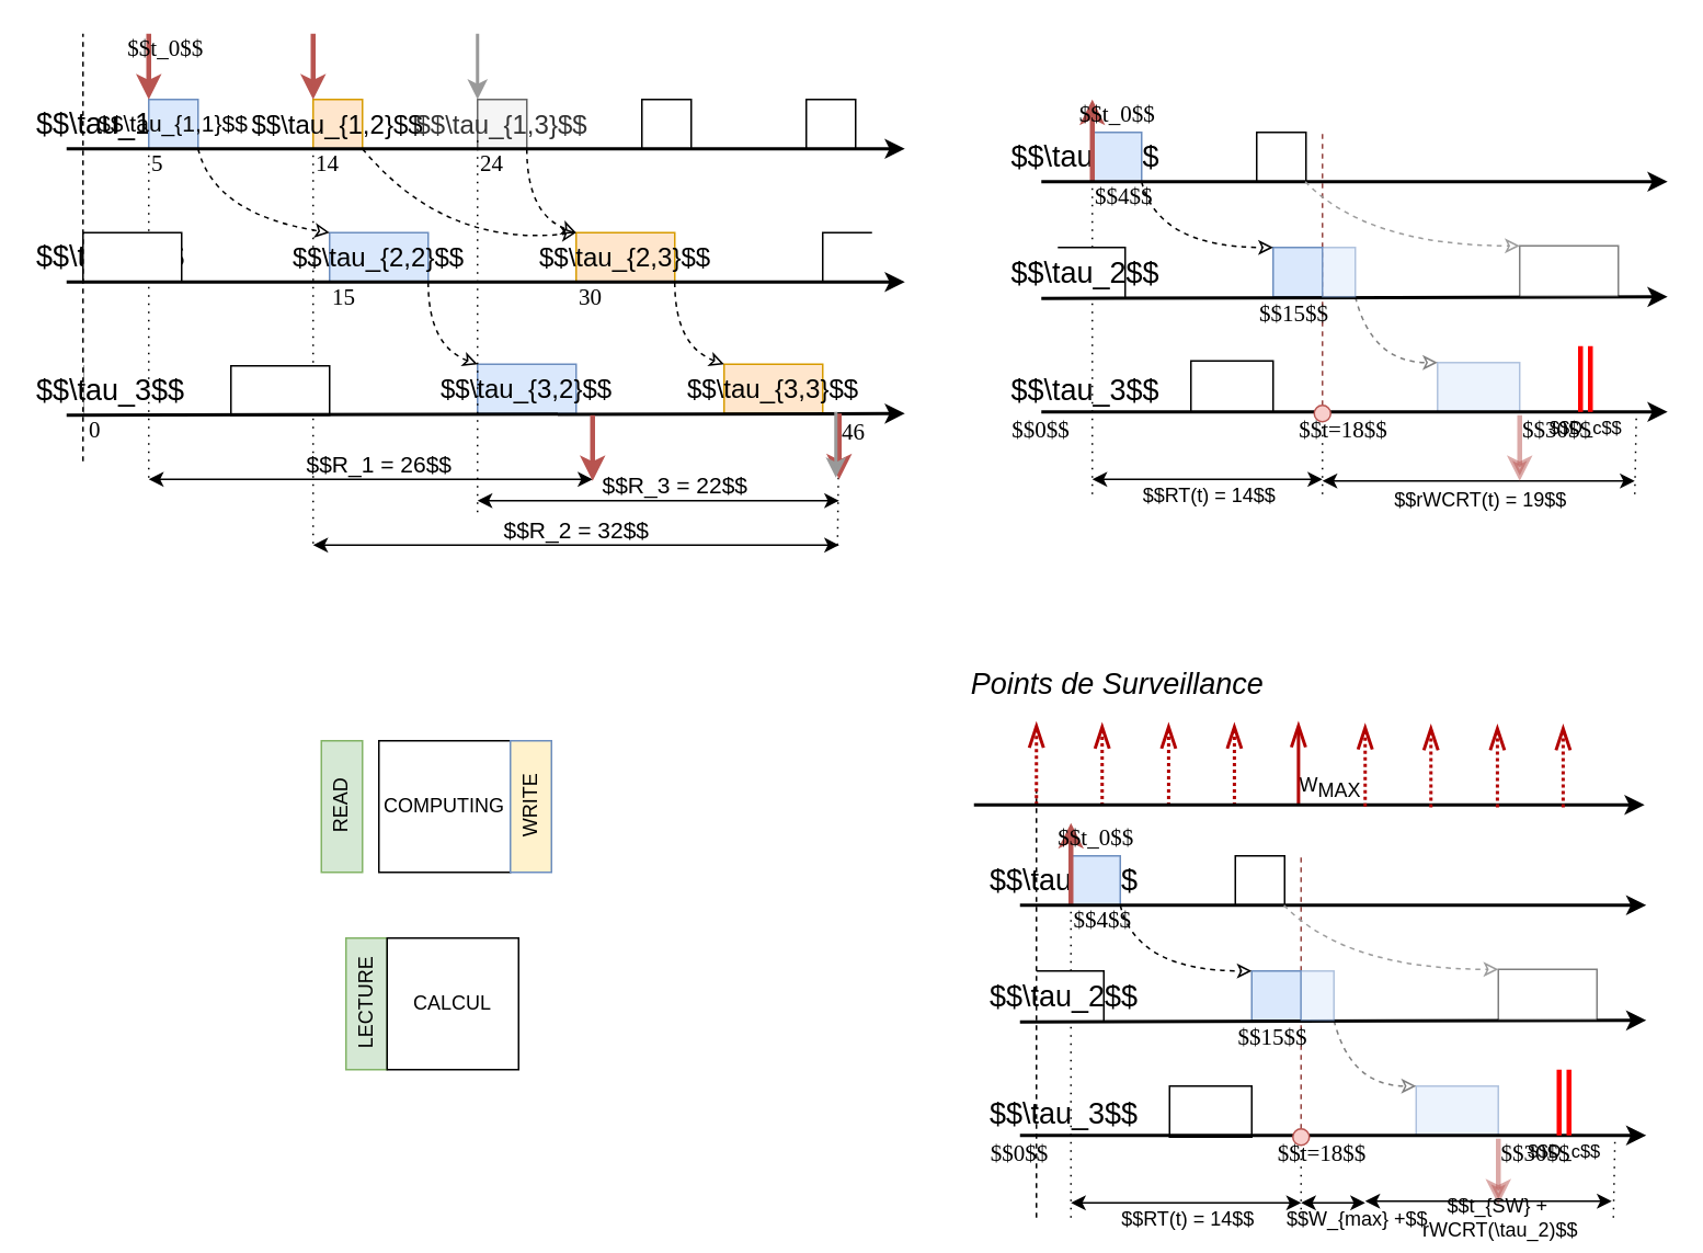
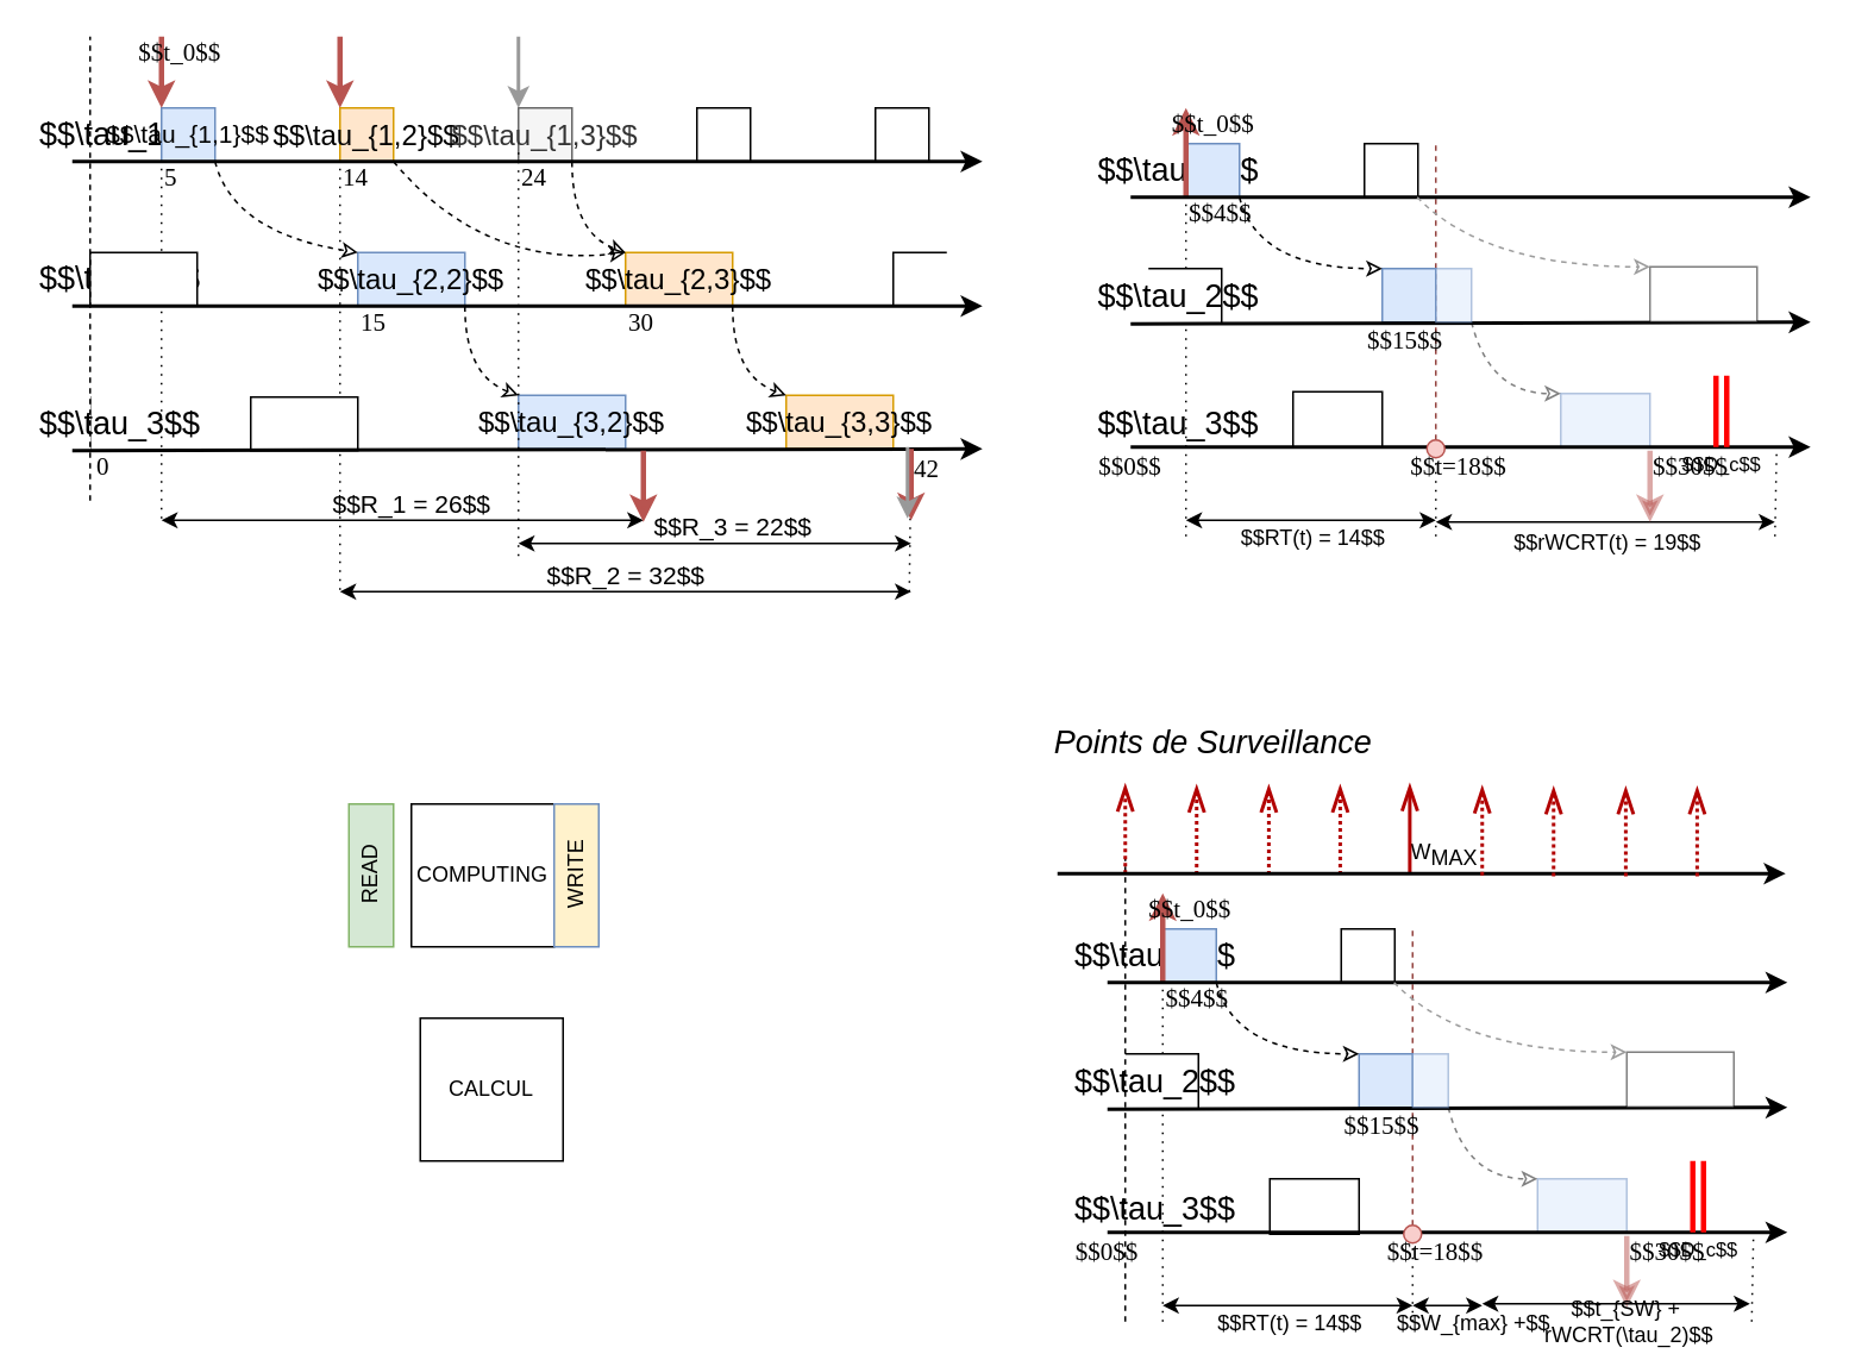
- <mxCell id="45" value="46" style="text;html=1;strokeColor=none;fillColor=none;align=left;verticalAlign=middle;whiteSpace=wrap;rounded=0;fontSize=14;fontFamily=Lucida Console;" parent="43" vertex="1"><mxGeometry y="2" width="20" height="20" as="geometry" /></mxCell>
+ <mxCell id="45" value="42" style="text;html=1;strokeColor=none;fillColor=none;align=left;verticalAlign=middle;whiteSpace=wrap;rounded=0;fontSize=14;fontFamily=Lucida Console;" parent="43" vertex="1"><mxGeometry y="2" width="20" height="20" as="geometry" /></mxCell>
- <mxCell id="144" value="LECTURE" style="rounded=0;whiteSpace=wrap;html=1;horizontal=0;fillColor=#d5e8d4;strokeColor=#82b366;" parent="1" vertex="1"><mxGeometry x="210" y="570" width="25" height="80" as="geometry" /></mxCell>
